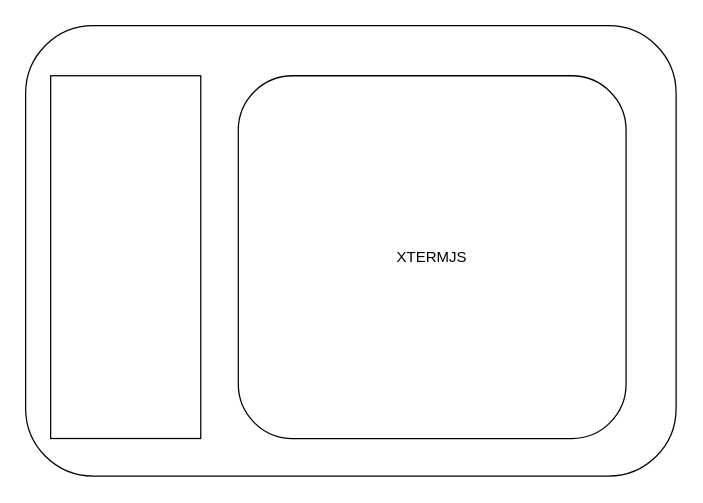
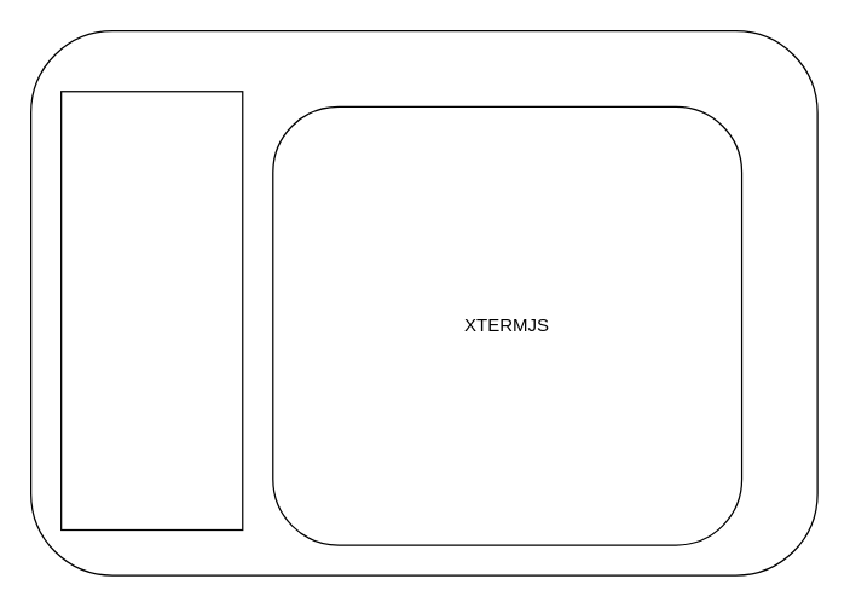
- <mxCell id="4" value="XTERMJS" style="rounded=1;whiteSpace=wrap;html=1;" parent="1" vertex="1"><mxGeometry x="190" y="60" width="310" height="290" as="geometry" /></mxCell>
+ <mxCell id="4" value="XTERMJS" style="rounded=1;whiteSpace=wrap;html=1;" parent="1" vertex="1"><mxGeometry x="180" y="70" width="310" height="290" as="geometry" /></mxCell>
